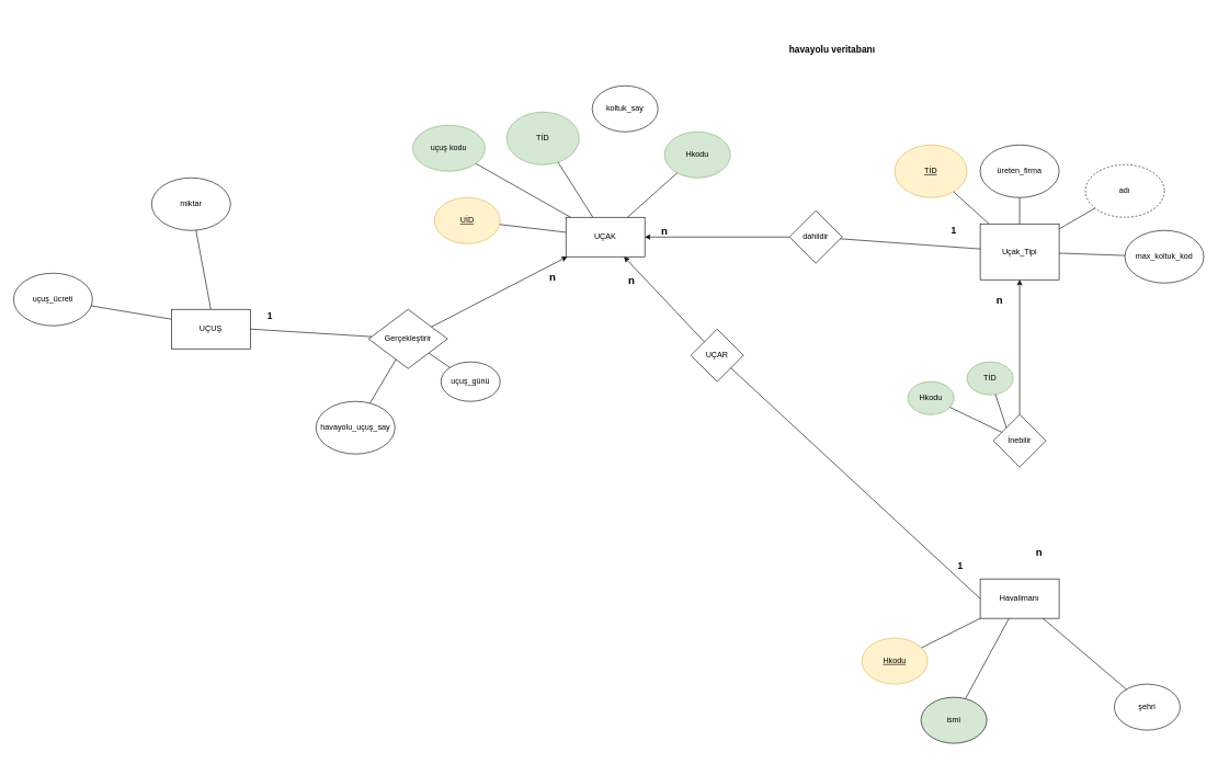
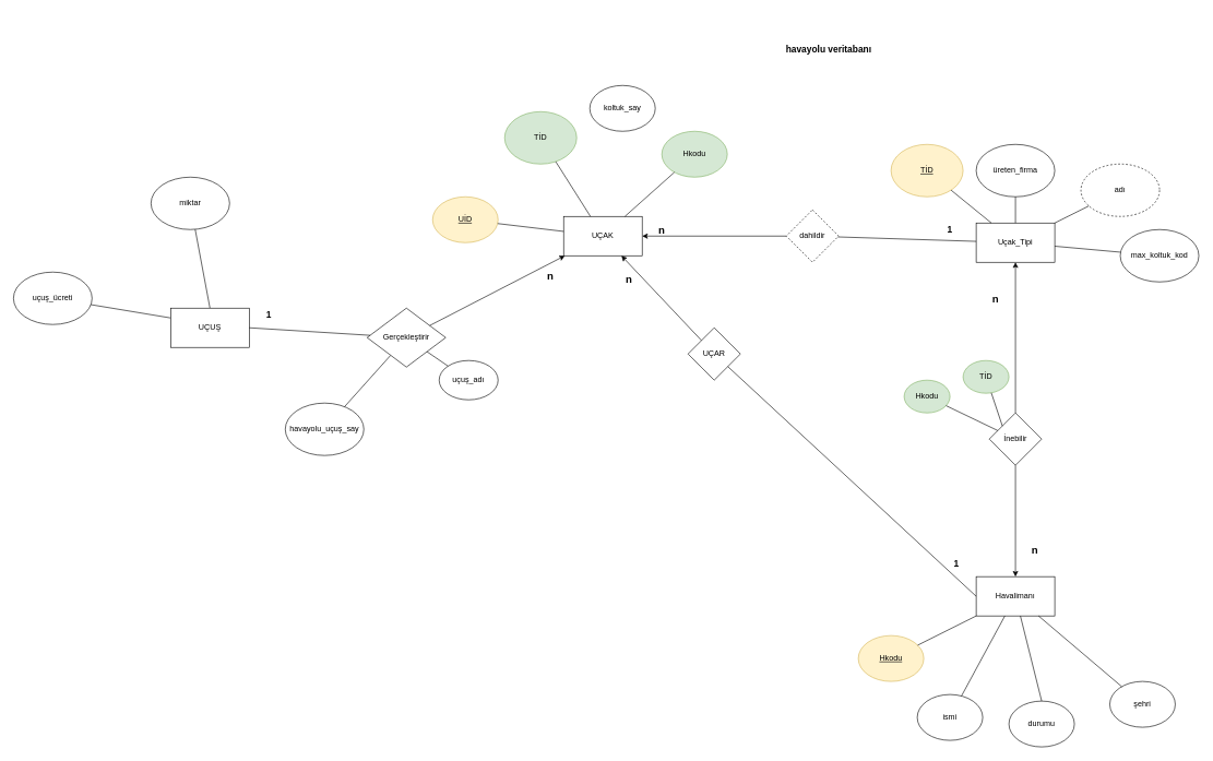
- <mxCell id="57" value="uçuş kodu" style="ellipse;whiteSpace=wrap;html=1;fillColor=#d5e8d4;strokeColor=#82b366;" vertex="1" parent="1"><mxGeometry x="627" y="190" width="110" height="70" as="geometry" /></mxCell>
- <mxCell id="58" value="" style="endArrow=none;html=1;" edge="1" parent="1" source="57" target="3"><mxGeometry width="50" height="50" relative="1" as="geometry"><mxPoint x="910" y="870" as="sourcePoint" /><mxPoint x="960" y="820" as="targetPoint" /></mxGeometry></mxCell>
- <mxCell id="23" value="dahildir" style="rhombus;whiteSpace=wrap;html=1;" parent="1" vertex="1"><mxGeometry x="1200" y="320" width="80" height="80" as="geometry" /></mxCell>
+ <mxCell id="23" value="dahildir" style="rhombus;whiteSpace=wrap;html=1;dashed=1;" parent="1" vertex="1"><mxGeometry x="1200" y="320" width="80" height="80" as="geometry" /></mxCell>
- <mxCell id="7" value="Uçak_Tipi" style="rounded=0;whiteSpace=wrap;html=1;" parent="1" vertex="1"><mxGeometry x="1490" y="340" width="120" height="85" as="geometry" /></mxCell>
+ <mxCell id="7" value="Uçak_Tipi" style="rounded=0;whiteSpace=wrap;html=1;" parent="1" vertex="1"><mxGeometry x="1490" y="340" width="120" height="60" as="geometry" /></mxCell>
- <mxCell id="49" value="uçuş_günü" style="ellipse;whiteSpace=wrap;html=1;" vertex="1" parent="1"><mxGeometry x="670" y="550" width="90" height="60" as="geometry" /></mxCell>
+ <mxCell id="49" value="uçuş_adı" style="ellipse;whiteSpace=wrap;html=1;" vertex="1" parent="1"><mxGeometry x="670" y="550" width="90" height="60" as="geometry" /></mxCell>
- <mxCell id="54" value="havayolu_uçuş_say" style="ellipse;whiteSpace=wrap;html=1;" vertex="1" parent="1"><mxGeometry x="480" y="610" width="120" height="80" as="geometry" /></mxCell>
+ <mxCell id="54" value="havayolu_uçuş_say" style="ellipse;whiteSpace=wrap;html=1;" vertex="1" parent="1"><mxGeometry x="435" y="615" width="120" height="80" as="geometry" /></mxCell>
+ <mxCell id="34" value="" style="endArrow=classic;html=1;" parent="1" source="32" target="14" edge="1"><mxGeometry width="50" height="50" relative="1" as="geometry"><mxPoint x="1520" y="620" as="sourcePoint" /><mxPoint x="1570" y="570" as="targetPoint" /></mxGeometry></mxCell>
+ <mxCell id="19" value="" style="endArrow=none;html=1;exitX=0.5;exitY=0;exitDx=0;exitDy=0;" parent="1" source="18" target="14" edge="1"><mxGeometry width="50" height="50" relative="1" as="geometry"><mxPoint x="1591.308" y="1070.533" as="sourcePoint" /><mxPoint x="1940" y="760" as="targetPoint" /></mxGeometry></mxCell>
- <mxCell id="16" value="ismi" style="ellipse;whiteSpace=wrap;html=1;fillColor=#d5e8d4;" parent="1" vertex="1"><mxGeometry x="1400" y="1060" width="100" height="70" as="geometry" /></mxCell>
+ <mxCell id="16" value="ismi" style="ellipse;whiteSpace=wrap;html=1;" parent="1" vertex="1"><mxGeometry x="1400" y="1060" width="100" height="70" as="geometry" /></mxCell>
+ <mxCell id="18" value="durumu" style="ellipse;whiteSpace=wrap;html=1;" parent="1" vertex="1"><mxGeometry x="1540" y="1070" width="100" height="70" as="geometry" /></mxCell>
